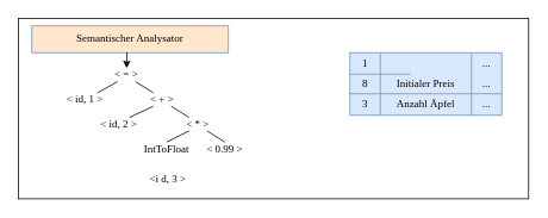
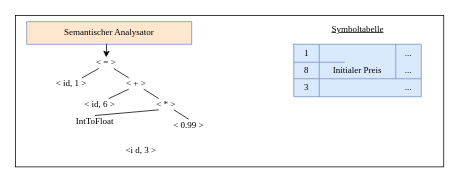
+ <mxCell id="31" value="Symboltabelle" style="text;html=1;align=center;verticalAlign=middle;resizable=0;points=[];autosize=1;fontSize=12;fontFamily=Times New Roman;fontStyle=4" vertex="1" parent="1"><mxGeometry x="436" y="28.48" width="80" height="20" as="geometry" /></mxCell>
- <mxCell id="29" value="&lt;font style=&quot;font-size: 12px;&quot;&gt;Anzahl Äpfel&lt;/font&gt;" style="shape=partialRectangle;html=1;whiteSpace=wrap;connectable=0;fillColor=none;top=0;left=0;bottom=0;right=0;overflow=hidden;fontSize=12;fontFamily=Times New Roman;" vertex="1" parent="27"><mxGeometry x="34" width="102" height="24" as="geometry" /></mxCell>
- <mxCell id="6" value="&lt;span style=&quot;color: rgb(0 , 0 , 0) ; font-size: 12px ; font-style: normal ; font-weight: 400 ; letter-spacing: normal ; text-indent: 0px ; text-transform: none ; word-spacing: 0px ; display: inline ; float: none&quot;&gt;&amp;lt; id, 2 &amp;gt;&lt;/span&gt;" style="text;whiteSpace=wrap;html=1;verticalAlign=middle;align=center;fontSize=12;fontFamily=Times New Roman;labelBackgroundColor=#ffffff;" vertex="1" parent="1"><mxGeometry x="109" y="130.956" width="47" height="15" as="geometry" /></mxCell>
+ <mxCell id="6" value="&lt;span style=&quot;color: rgb(0 , 0 , 0) ; font-size: 12px ; font-style: normal ; font-weight: 400 ; letter-spacing: normal ; text-indent: 0px ; text-transform: none ; word-spacing: 0px ; display: inline ; float: none&quot;&gt;&amp;lt; id, 6 &amp;gt;&lt;/span&gt;" style="text;whiteSpace=wrap;html=1;verticalAlign=middle;align=center;fontSize=12;fontFamily=Times New Roman;labelBackgroundColor=#ffffff;" vertex="1" parent="1"><mxGeometry x="109" y="130.956" width="47" height="15" as="geometry" /></mxCell>
- <mxCell id="8" value="IntToFloat" style="text;whiteSpace=wrap;html=1;verticalAlign=middle;labelPosition=center;verticalLabelPosition=middle;align=center;fontSize=12;fontFamily=Times New Roman;labelBackgroundColor=#ffffff;" vertex="1" parent="1"><mxGeometry x="161" y="158.515" width="50" height="15" as="geometry" /></mxCell>
+ <mxCell id="8" value="IntToFloat" style="text;whiteSpace=wrap;html=1;verticalAlign=middle;labelPosition=center;verticalLabelPosition=middle;align=center;fontSize=12;fontFamily=Times New Roman;labelBackgroundColor=#ffffff;" vertex="1" parent="1"><mxGeometry x="101" y="153.515" width="50" height="15" as="geometry" /></mxCell>
